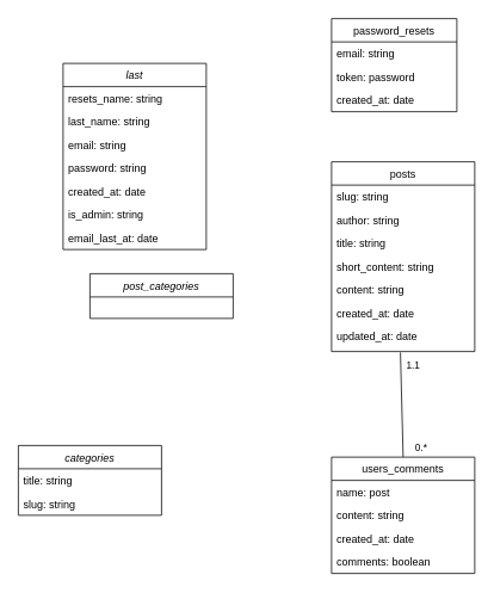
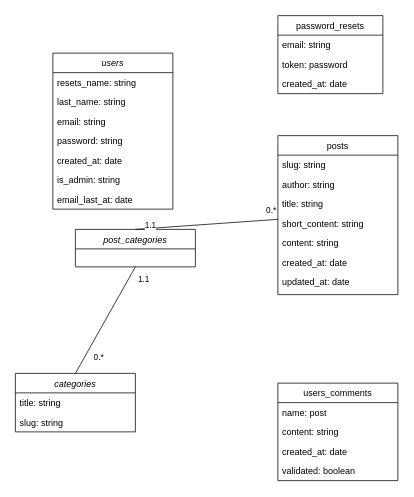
- <mxCell id="2" value="last" style="swimlane;fontStyle=2;align=center;verticalAlign=top;childLayout=stackLayout;horizontal=1;startSize=26;horizontalStack=0;resizeParent=1;resizeLast=0;collapsible=1;marginBottom=0;rounded=0;shadow=0;strokeWidth=1;" parent="1" vertex="1"><mxGeometry x="70" y="70" width="160" height="208" as="geometry"><mxRectangle x="230" y="140" width="160" height="26" as="alternateBounds" /></mxGeometry></mxCell>
+ <mxCell id="2" value="users" style="swimlane;fontStyle=2;align=center;verticalAlign=top;childLayout=stackLayout;horizontal=1;startSize=26;horizontalStack=0;resizeParent=1;resizeLast=0;collapsible=1;marginBottom=0;rounded=0;shadow=0;strokeWidth=1;" parent="1" vertex="1"><mxGeometry x="70" y="70" width="160" height="208" as="geometry"><mxRectangle x="230" y="140" width="160" height="26" as="alternateBounds" /></mxGeometry></mxCell>
+ <mxCell id="33" value="" style="endArrow=none;html=1;rounded=0;exitX=0.5;exitY=0;exitDx=0;exitDy=0;" parent="1" source="29" target="10" edge="1"><mxGeometry width="50" height="50" relative="1" as="geometry"><mxPoint x="190" y="337" as="sourcePoint" /><mxPoint x="270" y="250" as="targetPoint" /></mxGeometry></mxCell>
+ <mxCell id="34" value="1.1" style="edgeLabel;html=1;align=center;verticalAlign=middle;resizable=0;points=[];" parent="33" vertex="1" connectable="0"><mxGeometry x="-0.776" y="-2" relative="1" as="geometry"><mxPoint x="-2" y="-6" as="offset" /></mxGeometry></mxCell>
+ <mxCell id="35" value="0.*" style="edgeLabel;html=1;align=center;verticalAlign=middle;resizable=0;points=[];" parent="33" vertex="1" connectable="0"><mxGeometry x="0.731" y="-1" relative="1" as="geometry"><mxPoint x="16" y="-16" as="offset" /></mxGeometry></mxCell>
+ <mxCell id="30" value="" style="endArrow=none;html=1;rounded=0;entryX=0.5;entryY=1;entryDx=0;entryDy=0;exitX=0.5;exitY=0;exitDx=0;exitDy=0;" parent="1" source="23" target="29" edge="1"><mxGeometry width="50" height="50" relative="1" as="geometry"><mxPoint x="150" y="460" as="sourcePoint" /><mxPoint x="200" y="410" as="targetPoint" /></mxGeometry></mxCell>
+ <mxCell id="31" value="0.*" style="edgeLabel;html=1;align=center;verticalAlign=middle;resizable=0;points=[];" parent="30" vertex="1" connectable="0"><mxGeometry x="-0.776" y="-2" relative="1" as="geometry"><mxPoint x="20" y="-7" as="offset" /></mxGeometry></mxCell>
+ <mxCell id="32" value="1.1" style="edgeLabel;html=1;align=center;verticalAlign=middle;resizable=0;points=[];" parent="30" vertex="1" connectable="0"><mxGeometry x="0.731" y="-1" relative="1" as="geometry"><mxPoint x="20" y="-3" as="offset" /></mxGeometry></mxCell>
- <mxCell id="26" value="" style="endArrow=none;html=1;rounded=0;entryX=0.481;entryY=1.033;entryDx=0;entryDy=0;entryPerimeter=0;exitX=0.5;exitY=0;exitDx=0;exitDy=0;" parent="1" source="18" target="17" edge="1"><mxGeometry width="50" height="50" relative="1" as="geometry"><mxPoint x="380" y="480" as="sourcePoint" /><mxPoint x="430" y="430" as="targetPoint" /></mxGeometry></mxCell>
- <mxCell id="27" value="1.1" style="edgeLabel;html=1;align=center;verticalAlign=middle;resizable=0;points=[];" parent="26" vertex="1" connectable="0"><mxGeometry x="0.742" y="-3" relative="1" as="geometry"><mxPoint x="10" as="offset" /></mxGeometry></mxCell>
- <mxCell id="28" value="0.*" style="edgeLabel;html=1;align=center;verticalAlign=middle;resizable=0;points=[];" parent="26" vertex="1" connectable="0"><mxGeometry x="-0.727" y="-1" relative="1" as="geometry"><mxPoint x="19" y="6" as="offset" /></mxGeometry></mxCell>
- <mxCell id="22" value="comments: boolean" style="text;align=left;verticalAlign=top;spacingLeft=4;spacingRight=4;overflow=hidden;rotatable=0;points=[[0,0.5],[1,0.5]];portConstraint=eastwest;rounded=0;shadow=0;html=0;" parent="18" vertex="1"><mxGeometry y="104" width="160" height="26" as="geometry" /></mxCell>
+ <mxCell id="22" value="validated: boolean" style="text;align=left;verticalAlign=top;spacingLeft=4;spacingRight=4;overflow=hidden;rotatable=0;points=[[0,0.5],[1,0.5]];portConstraint=eastwest;rounded=0;shadow=0;html=0;" parent="18" vertex="1"><mxGeometry y="104" width="160" height="26" as="geometry" /></mxCell>
